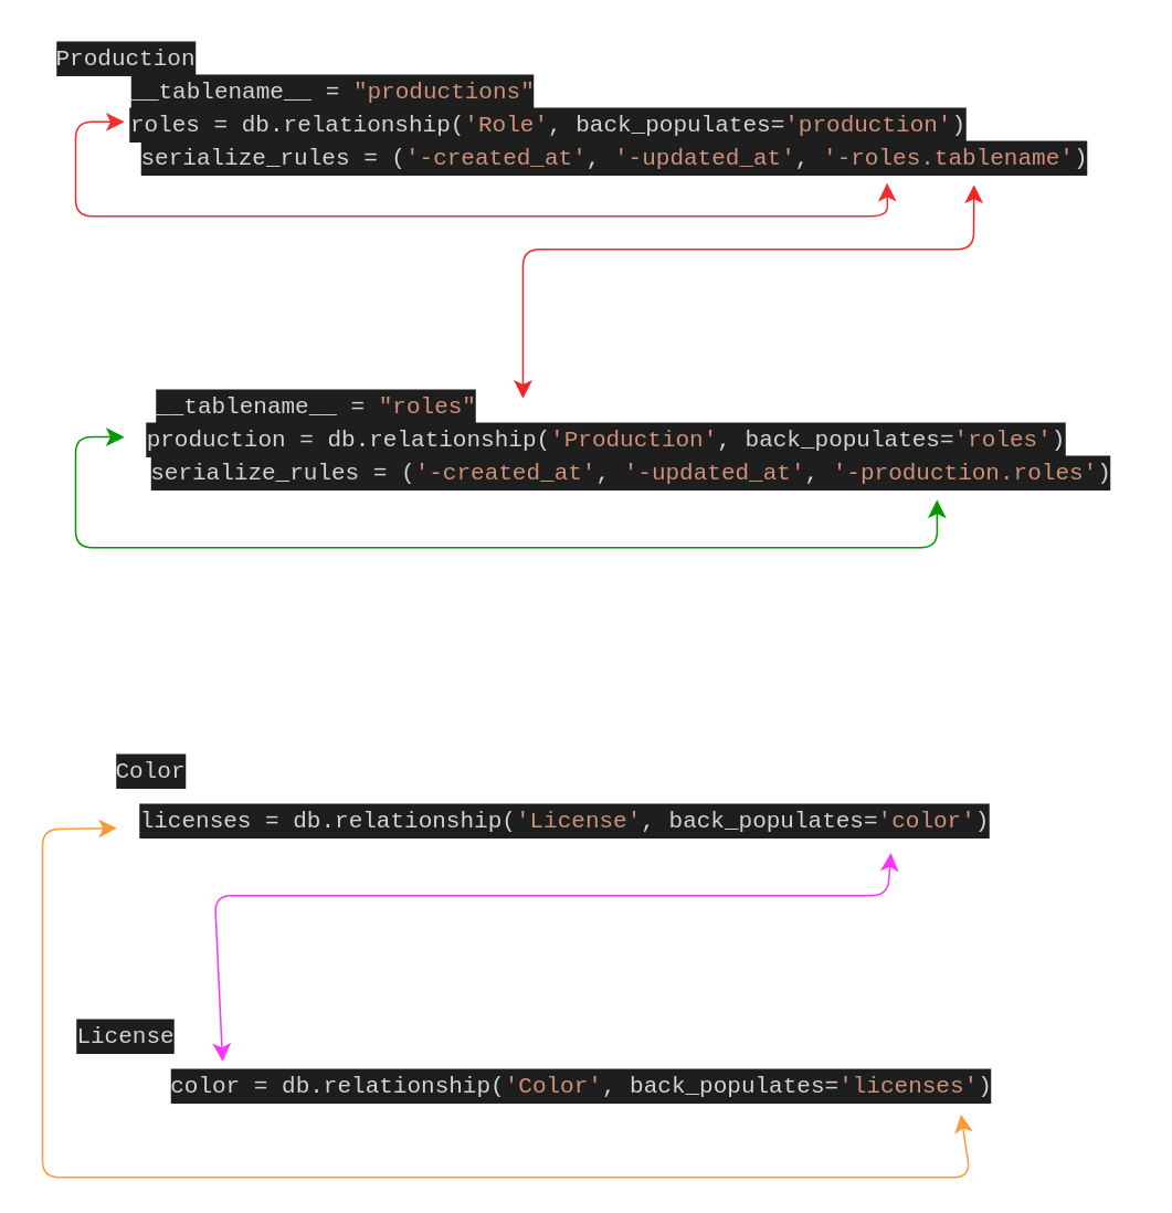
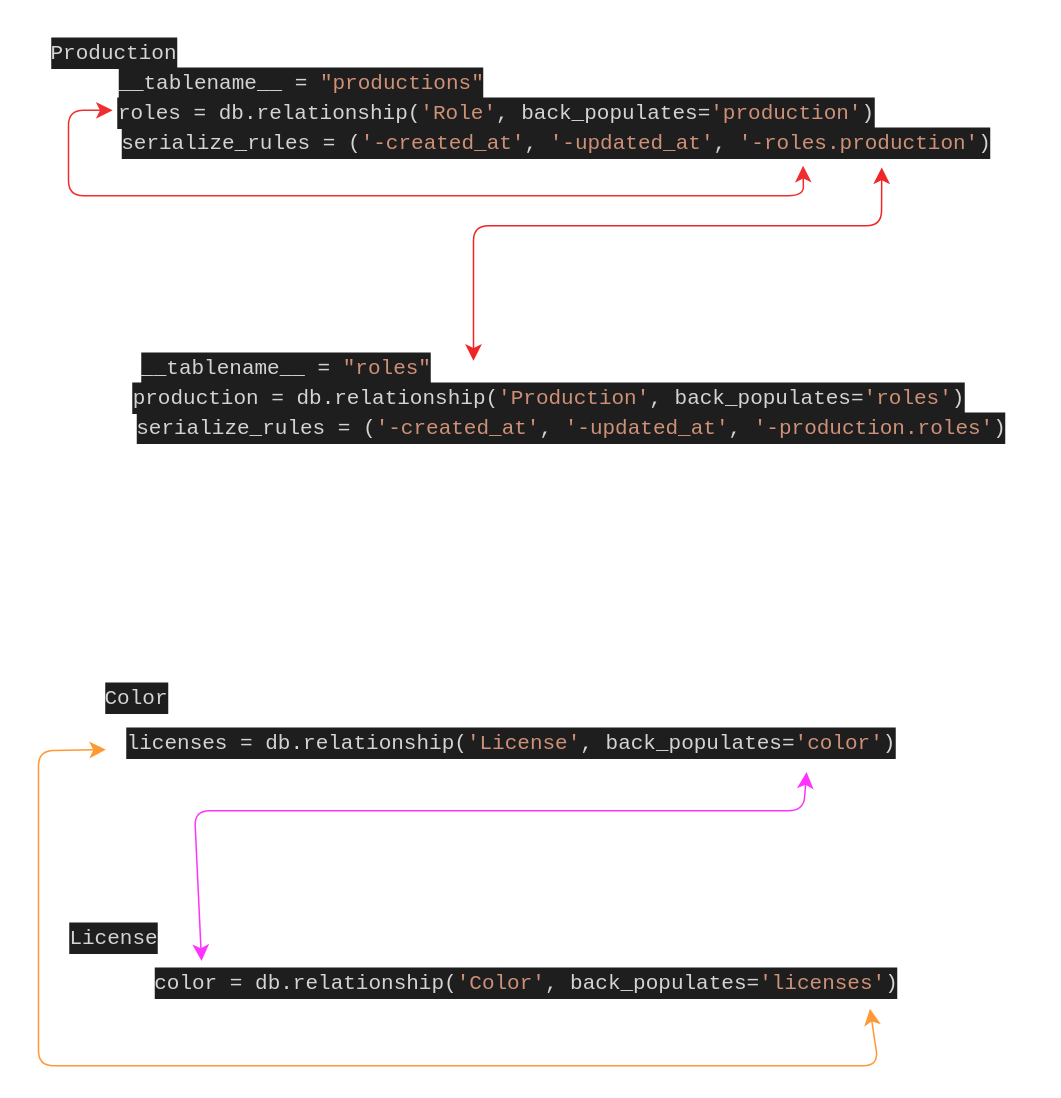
- <mxCell id="2" value="&lt;div style=&quot;color: rgb(212, 212, 212); background-color: rgb(30, 30, 30); font-family: Menlo, Monaco, &amp;quot;Courier New&amp;quot;, monospace; font-size: 14px; line-height: 21px;&quot;&gt;serialize_rules = (&lt;span style=&quot;color: #ce9178;&quot;&gt;'-created_at'&lt;/span&gt;, &lt;span style=&quot;color: #ce9178;&quot;&gt;'-updated_at'&lt;/span&gt;, &lt;span style=&quot;color: #ce9178;&quot;&gt;'-roles.tablename'&lt;/span&gt;)&lt;/div&gt;" style="text;html=1;align=center;verticalAlign=middle;resizable=0;points=[];autosize=1;strokeColor=none;fillColor=none;" parent="1" vertex="1"><mxGeometry x="65" y="80" width="610" height="30" as="geometry" /></mxCell>
+ <mxCell id="2" value="&lt;div style=&quot;color: rgb(212, 212, 212); background-color: rgb(30, 30, 30); font-family: Menlo, Monaco, &amp;quot;Courier New&amp;quot;, monospace; font-size: 14px; line-height: 21px;&quot;&gt;serialize_rules = (&lt;span style=&quot;color: #ce9178;&quot;&gt;'-created_at'&lt;/span&gt;, &lt;span style=&quot;color: #ce9178;&quot;&gt;'-updated_at'&lt;/span&gt;, &lt;span style=&quot;color: #ce9178;&quot;&gt;'-roles.production'&lt;/span&gt;)&lt;/div&gt;" style="text;html=1;align=center;verticalAlign=middle;resizable=0;points=[];autosize=1;strokeColor=none;fillColor=none;" parent="1" vertex="1"><mxGeometry x="65" y="80" width="610" height="30" as="geometry" /></mxCell>
- <mxCell id="11" value="" style="edgeStyle=none;orthogonalLoop=1;jettySize=auto;html=1;endArrow=classic;startArrow=classic;endSize=8;startSize=8;entryX=0.803;entryY=1.037;entryDx=0;entryDy=0;entryPerimeter=0;exitX=-0.001;exitY=0.444;exitDx=0;exitDy=0;exitPerimeter=0;strokeColor=#009900;" parent="1" source="6" target="3" edge="1"><mxGeometry width="100" relative="1" as="geometry"><mxPoint x="35" y="310" as="sourcePoint" /><mxPoint x="595" y="310" as="targetPoint" /><Array as="points"><mxPoint x="45" y="263" /><mxPoint x="45" y="330" /><mxPoint x="565" y="330" /></Array></mxGeometry></mxCell>
